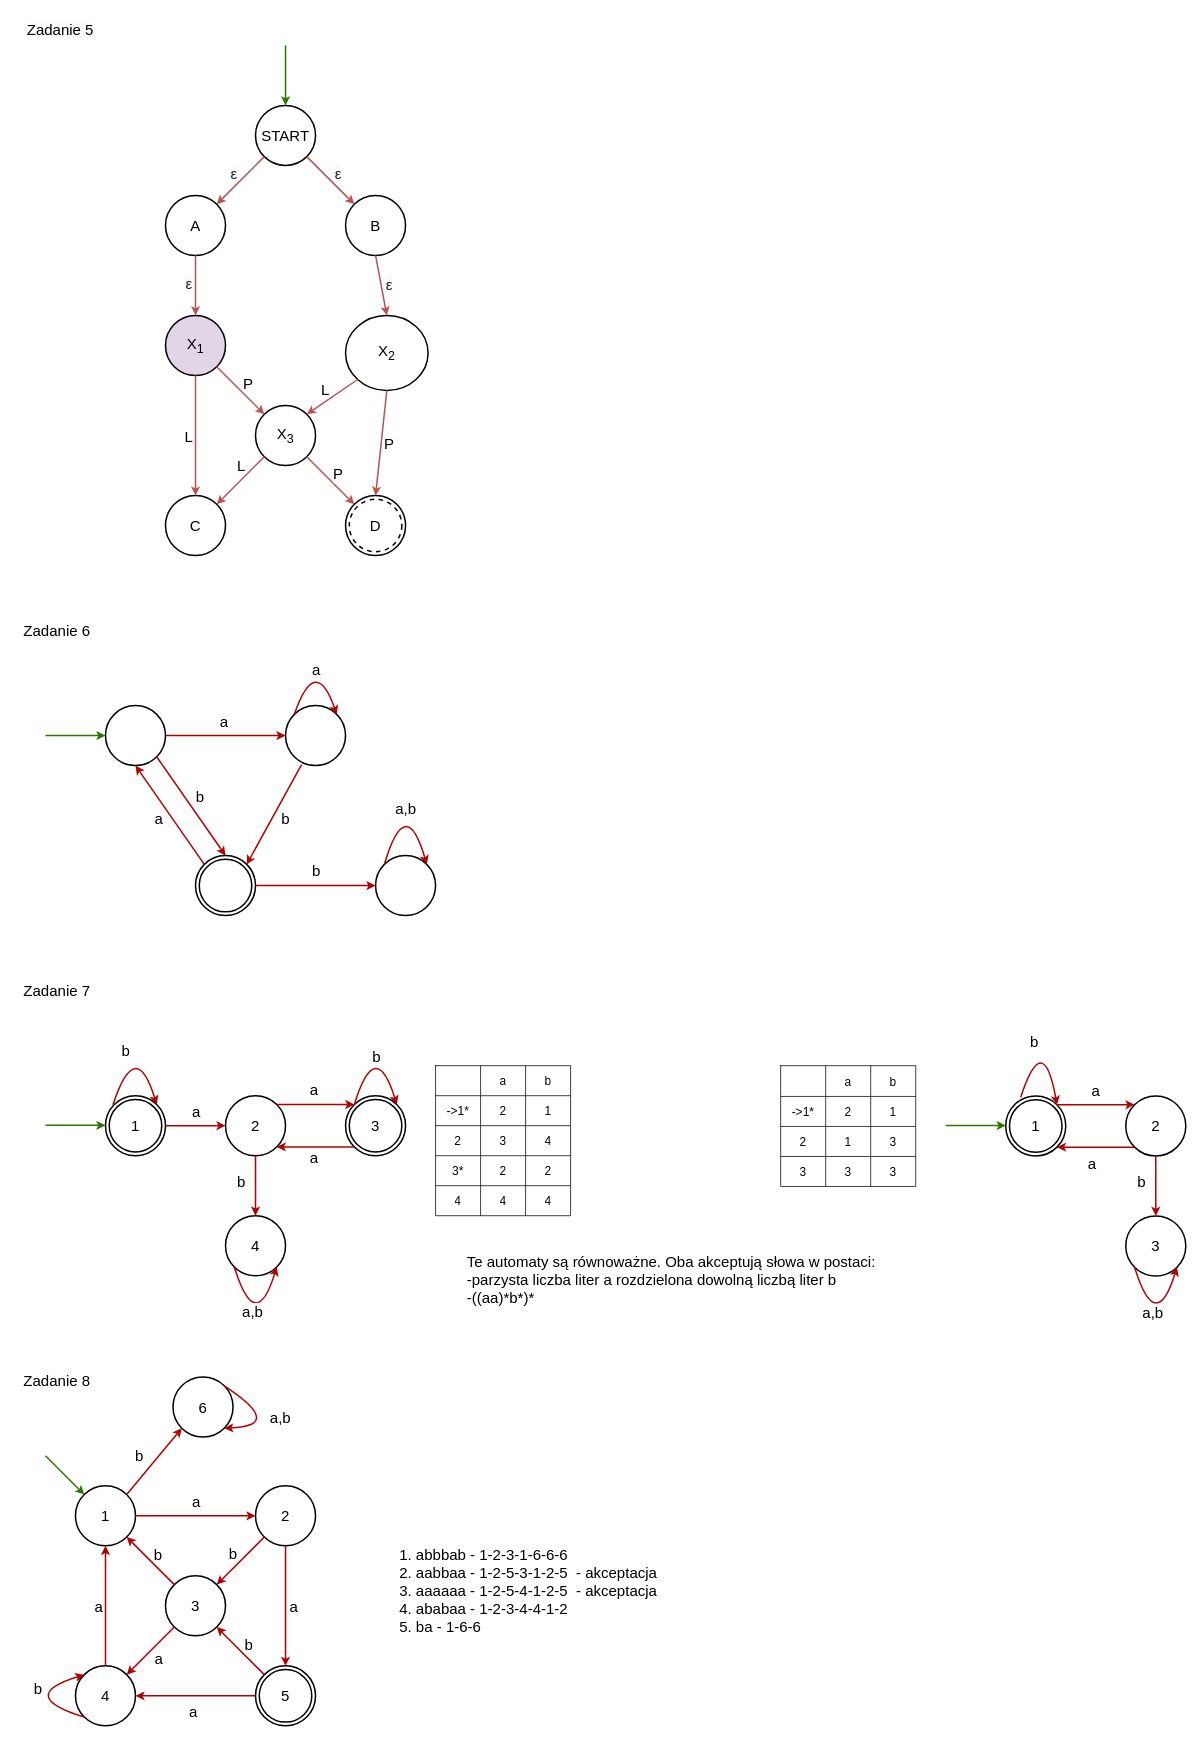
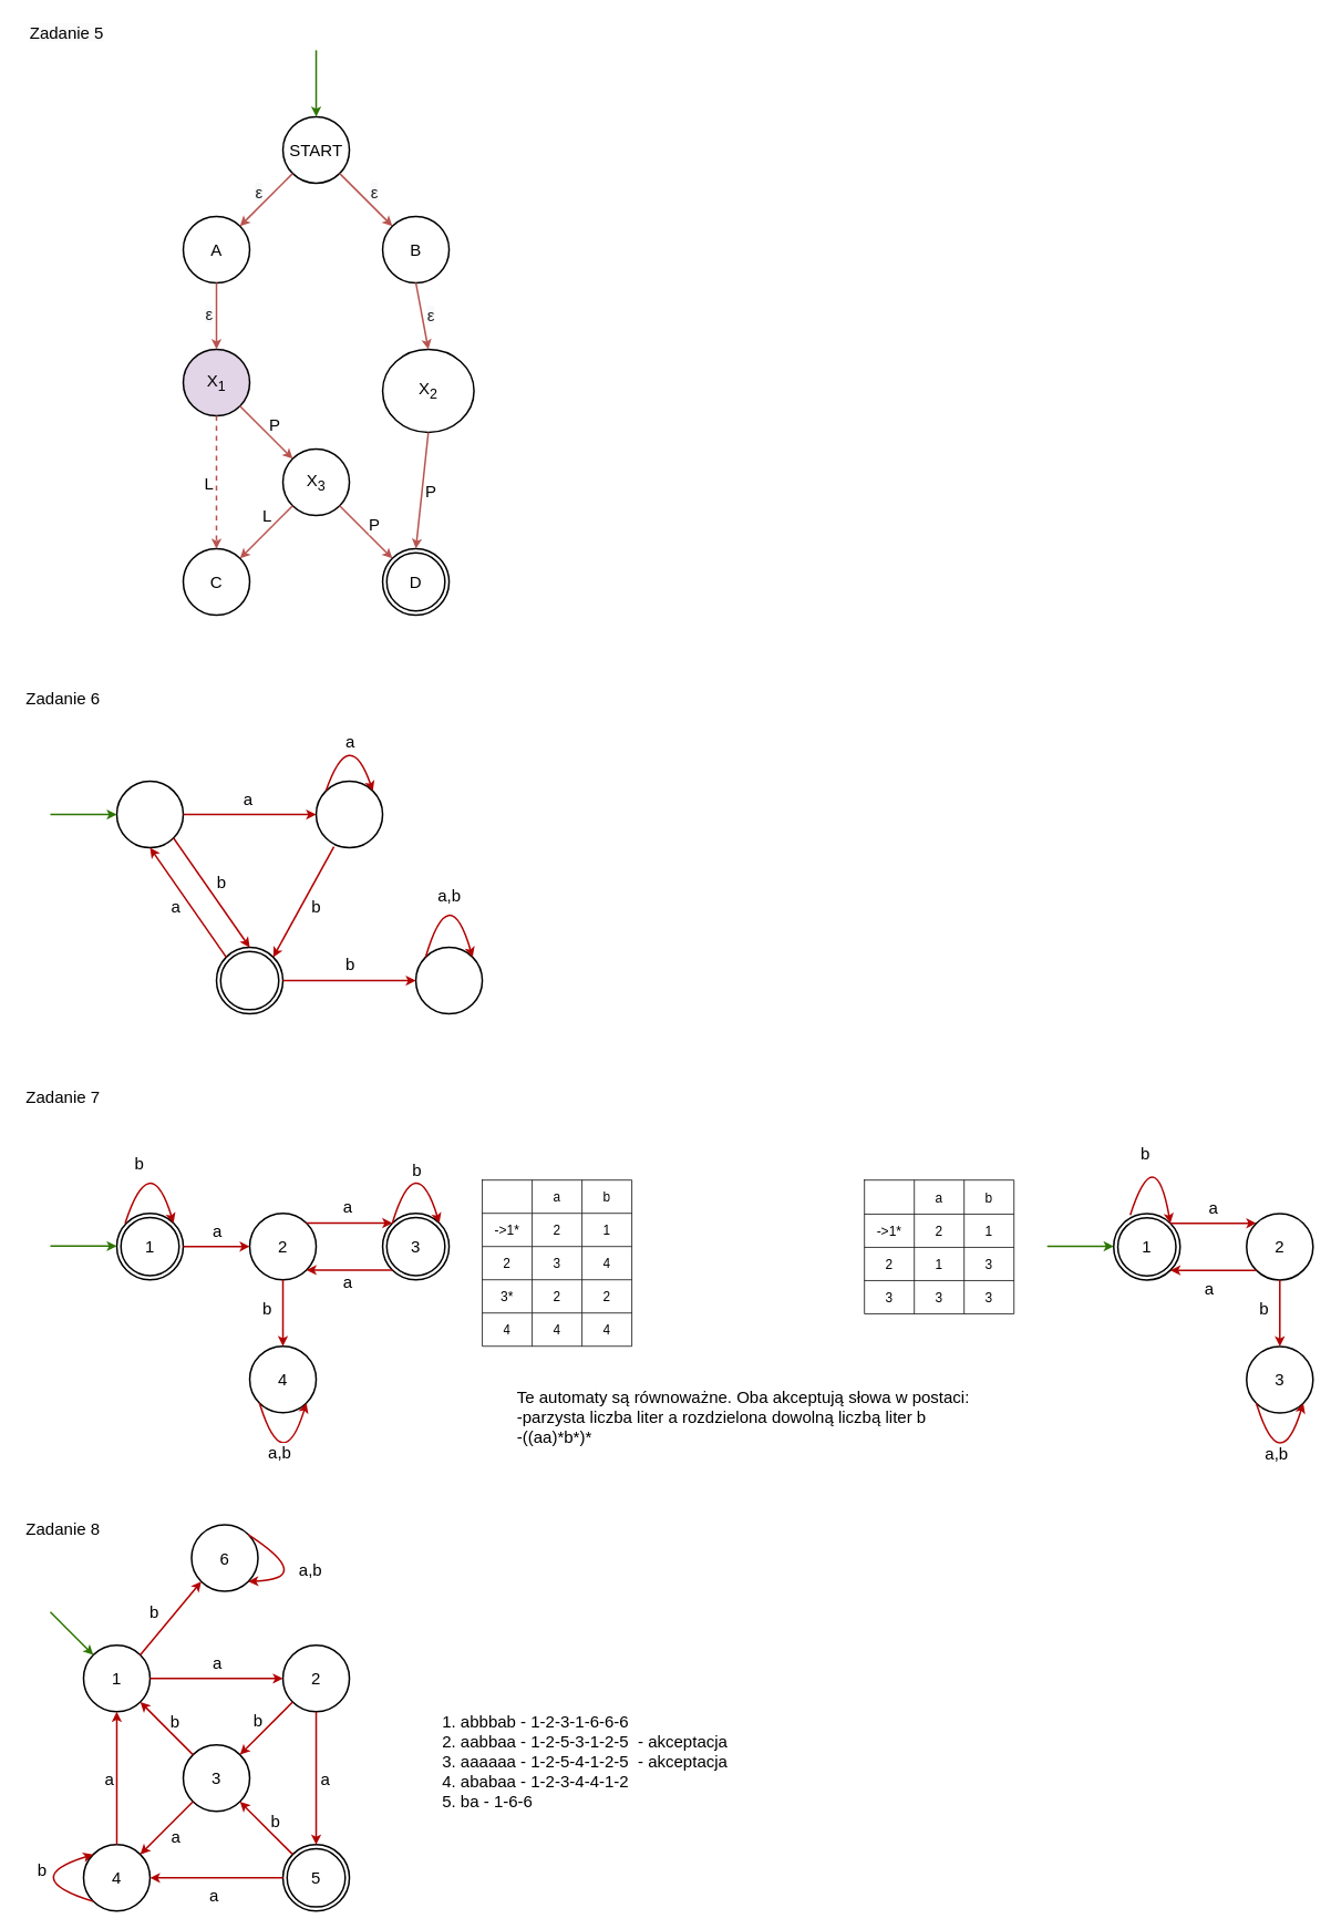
- <mxCell id="152" value="" style="endArrow=classic;html=1;rounded=0;exitX=0;exitY=1;exitDx=0;exitDy=0;entryX=1;entryY=0;entryDx=0;entryDy=0;fontSize=20;fillColor=#f8cecc;strokeColor=#b85450;strokeWidth=2;" parent="1" source="136" target="137" edge="1"><mxGeometry width="50" height="50" relative="1" as="geometry"><mxPoint x="820" y="540" as="sourcePoint" /><mxPoint x="870" y="490" as="targetPoint" /></mxGeometry></mxCell>
- <mxCell id="153" value="L" style="edgeLabel;html=1;align=center;verticalAlign=middle;resizable=0;points=[];fontSize=20;" parent="152" vertex="1" connectable="0"><mxGeometry x="0.047" y="-1" relative="1" as="geometry"><mxPoint x="-8" y="-11" as="offset" /></mxGeometry></mxCell>
- <mxCell id="150" value="" style="endArrow=classic;html=1;rounded=0;exitX=0.5;exitY=1;exitDx=0;exitDy=0;entryX=0.5;entryY=0;entryDx=0;entryDy=0;fontSize=20;fillColor=#f8cecc;strokeColor=#b85450;strokeWidth=2;" parent="1" source="135" target="139" edge="1"><mxGeometry width="50" height="50" relative="1" as="geometry"><mxPoint x="820" y="540" as="sourcePoint" /><mxPoint x="870" y="490" as="targetPoint" /></mxGeometry></mxCell>
+ <mxCell id="150" value="" style="endArrow=classic;html=1;rounded=0;exitX=0.5;exitY=1;exitDx=0;exitDy=0;entryX=0.5;entryY=0;entryDx=0;entryDy=0;fontSize=20;fillColor=#f8cecc;strokeColor=#b85450;strokeWidth=2;dashed=1;" parent="1" source="135" target="139" edge="1"><mxGeometry width="50" height="50" relative="1" as="geometry"><mxPoint x="820" y="540" as="sourcePoint" /><mxPoint x="870" y="490" as="targetPoint" /></mxGeometry></mxCell>
- <mxCell id="160" value="&lt;font style=&quot;font-size: 20px;&quot;&gt;D&lt;/font&gt;" style="ellipse;whiteSpace=wrap;html=1;aspect=fixed;strokeWidth=2;dashed=1;" parent="1" vertex="1"><mxGeometry x="465" y="665" width="70" height="70" as="geometry" /></mxCell>
+ <mxCell id="160" value="&lt;font style=&quot;font-size: 20px;&quot;&gt;D&lt;/font&gt;" style="ellipse;whiteSpace=wrap;html=1;aspect=fixed;strokeWidth=2;" parent="1" vertex="1"><mxGeometry x="465" y="665" width="70" height="70" as="geometry" /></mxCell>
